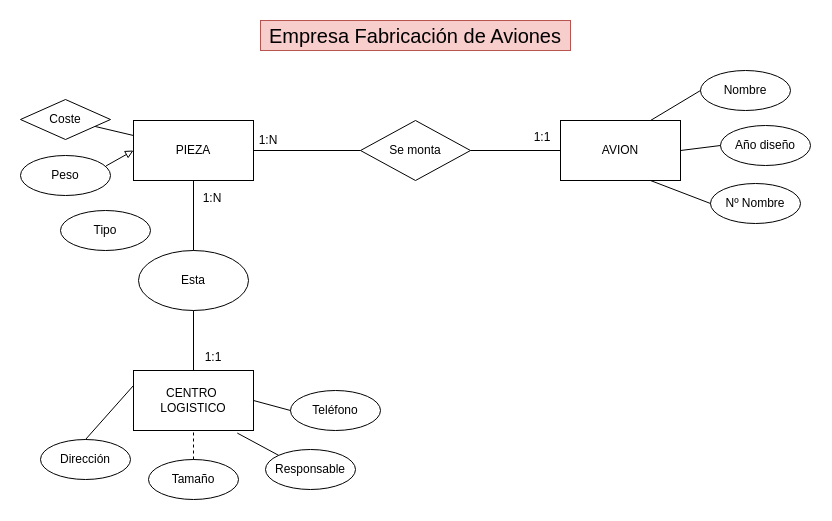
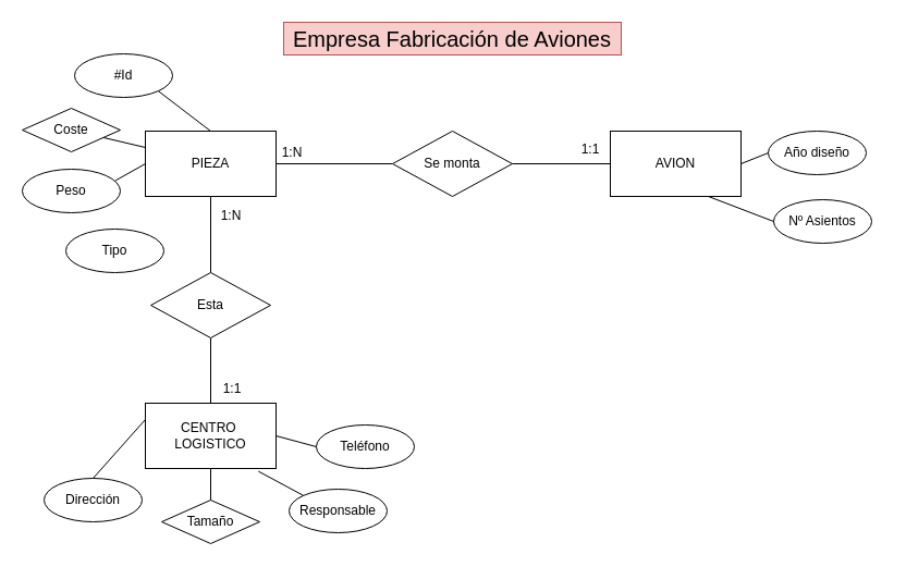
+ <mxCell id="25" value="#Id" style="ellipse;whiteSpace=wrap;html=1;" parent="1" vertex="1"><mxGeometry x="68" y="49" width="90" height="40" as="geometry" /></mxCell>
- <mxCell id="16" value="Nombre" style="ellipse;whiteSpace=wrap;html=1;" parent="1" vertex="1"><mxGeometry x="700" y="70" width="90" height="40" as="geometry" /></mxCell>
+ <mxCell id="27" value="" style="endArrow=none;html=1;rounded=0;exitX=1;exitY=1;exitDx=0;exitDy=0;entryX=0.5;entryY=0;entryDx=0;entryDy=0;" parent="1" source="25" target="4" edge="1"><mxGeometry width="50" height="50" relative="1" as="geometry"><mxPoint x="360" y="279" as="sourcePoint" /><mxPoint x="410" y="229" as="targetPoint" /></mxGeometry></mxCell>
- <mxCell id="29" value="" style="endArrow=none;html=1;rounded=0;exitX=0.75;exitY=0;exitDx=0;exitDy=0;entryX=0;entryY=0.5;entryDx=0;entryDy=0;" parent="1" source="3" target="16" edge="1"><mxGeometry width="50" height="50" relative="1" as="geometry"><mxPoint x="155" y="93" as="sourcePoint" /><mxPoint x="203" y="130" as="targetPoint" /></mxGeometry></mxCell>
- <mxCell id="17" value="Año diseño" style="ellipse;whiteSpace=wrap;html=1;" parent="1" vertex="1"><mxGeometry x="720" y="125" width="90" height="40" as="geometry" /></mxCell>
+ <mxCell id="17" value="Año diseño" style="ellipse;whiteSpace=wrap;html=1;" parent="1" vertex="1"><mxGeometry x="705" y="120" width="90" height="40" as="geometry" /></mxCell>
- <mxCell id="28" style="rounded=0;orthogonalLoop=1;jettySize=auto;html=1;endArrow=block;endFill=0;entryX=0;entryY=0.5;entryDx=0;entryDy=0;exitX=0.951;exitY=0.26;exitDx=0;exitDy=0;exitPerimeter=0;" parent="1" source="21" target="4" edge="1"><mxGeometry relative="1" as="geometry"><mxPoint x="143" y="145" as="targetPoint" /><mxPoint x="115" y="138" as="sourcePoint" /></mxGeometry></mxCell>
+ <mxCell id="28" style="rounded=0;orthogonalLoop=1;jettySize=auto;html=1;endArrow=none;endFill=0;entryX=0;entryY=0.5;entryDx=0;entryDy=0;exitX=0.951;exitY=0.26;exitDx=0;exitDy=0;exitPerimeter=0;" parent="1" source="21" target="4" edge="1"><mxGeometry relative="1" as="geometry"><mxPoint x="143" y="145" as="targetPoint" /><mxPoint x="115" y="138" as="sourcePoint" /></mxGeometry></mxCell>
- <mxCell id="18" value="Nº Nombre" style="ellipse;whiteSpace=wrap;html=1;" parent="1" vertex="1"><mxGeometry x="710" y="183" width="90" height="40" as="geometry" /></mxCell>
+ <mxCell id="18" value="Nº Asientos" style="ellipse;whiteSpace=wrap;html=1;" parent="1" vertex="1"><mxGeometry x="710" y="183" width="90" height="40" as="geometry" /></mxCell>
- <mxCell id="6" value="Esta" style="ellipse;whiteSpace=wrap;html=1;" parent="1" vertex="1"><mxGeometry x="138" y="250" width="110" height="60" as="geometry" /></mxCell>
+ <mxCell id="6" value="Esta" style="rhombus;whiteSpace=wrap;html=1;" parent="1" vertex="1"><mxGeometry x="138" y="250" width="110" height="60" as="geometry" /></mxCell>
- <mxCell id="33" style="rounded=0;orthogonalLoop=1;jettySize=auto;html=1;endArrow=none;endFill=0;entryX=0.5;entryY=1;entryDx=0;entryDy=0;exitX=0.5;exitY=0;exitDx=0;exitDy=0;dashed=1;" parent="1" source="20" target="5" edge="1"><mxGeometry relative="1" as="geometry"><mxPoint x="177" y="202" as="targetPoint" /><mxPoint x="157" y="236" as="sourcePoint" /></mxGeometry></mxCell>
+ <mxCell id="33" style="rounded=0;orthogonalLoop=1;jettySize=auto;html=1;endArrow=none;endFill=0;entryX=0.5;entryY=1;entryDx=0;entryDy=0;exitX=0.5;exitY=0;exitDx=0;exitDy=0;" parent="1" source="20" target="5" edge="1"><mxGeometry relative="1" as="geometry"><mxPoint x="177" y="202" as="targetPoint" /><mxPoint x="157" y="236" as="sourcePoint" /></mxGeometry></mxCell>
- <mxCell id="20" value="Tamaño" style="ellipse;whiteSpace=wrap;html=1;" parent="1" vertex="1"><mxGeometry x="148" y="459" width="90" height="40" as="geometry" /></mxCell>
+ <mxCell id="20" value="Tamaño" style="rhombus;whiteSpace=wrap;html=1;" parent="1" vertex="1"><mxGeometry x="148" y="459" width="90" height="40" as="geometry" /></mxCell>
